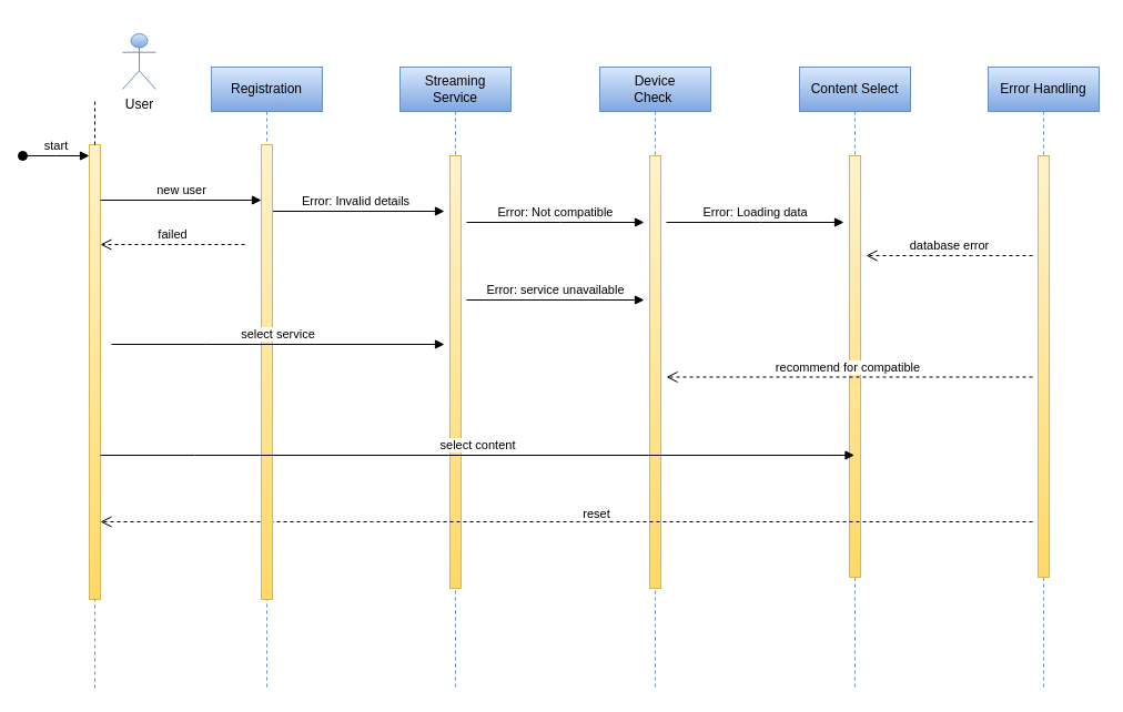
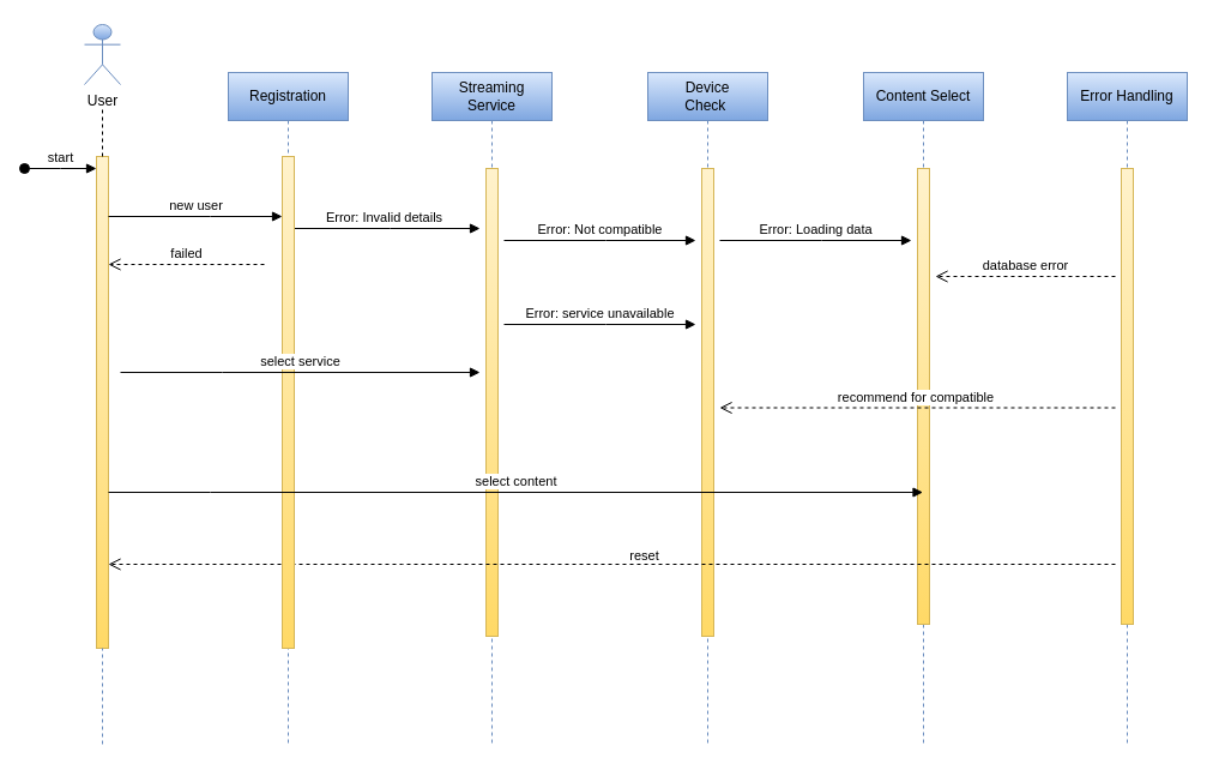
- <mxCell id="7" value="User" style="shape=umlActor;verticalLabelPosition=bottom;verticalAlign=top;html=1;outlineConnect=0;fillColor=#dae8fc;gradientColor=#7ea6e0;strokeColor=#6c8ebf;" vertex="1" parent="1"><mxGeometry x="110" y="30" width="30" height="50" as="geometry" /></mxCell>
+ <mxCell id="7" value="User" style="shape=umlActor;verticalLabelPosition=bottom;verticalAlign=top;html=1;outlineConnect=0;fillColor=#dae8fc;gradientColor=#7ea6e0;strokeColor=#6c8ebf;" vertex="1" parent="1"><mxGeometry x="70" y="20" width="30" height="50" as="geometry" /></mxCell>
